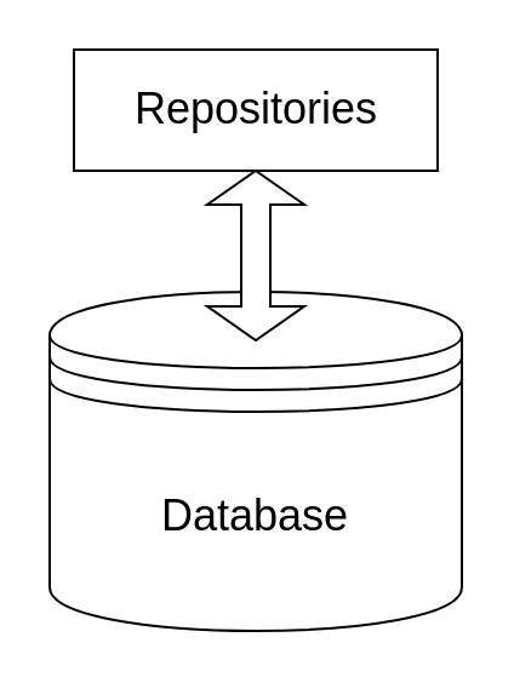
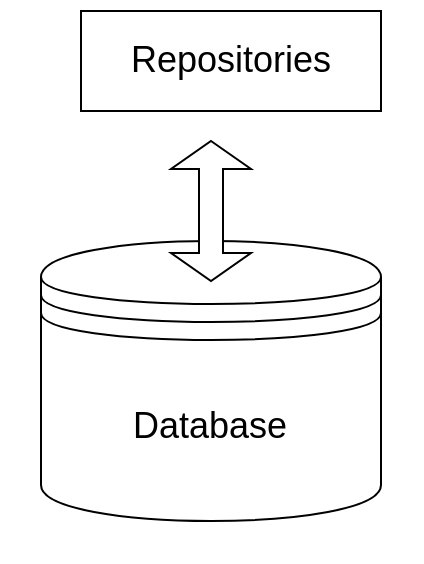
- <mxCell id="2" value="Repositories" style="html=1;fontSize=18;" vertex="1" parent="1"><mxGeometry x="30" y="20" width="150" height="50" as="geometry" /></mxCell>
+ <mxCell id="2" value="Repositories" style="html=1;fontSize=18;" vertex="1" parent="1"><mxGeometry x="40" y="5" width="150" height="50" as="geometry" /></mxCell>
